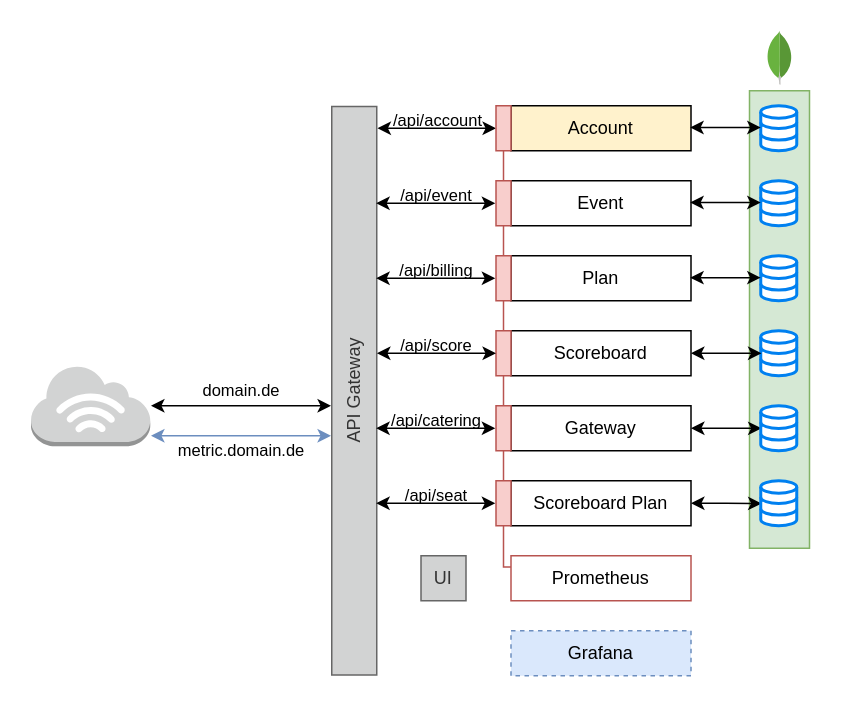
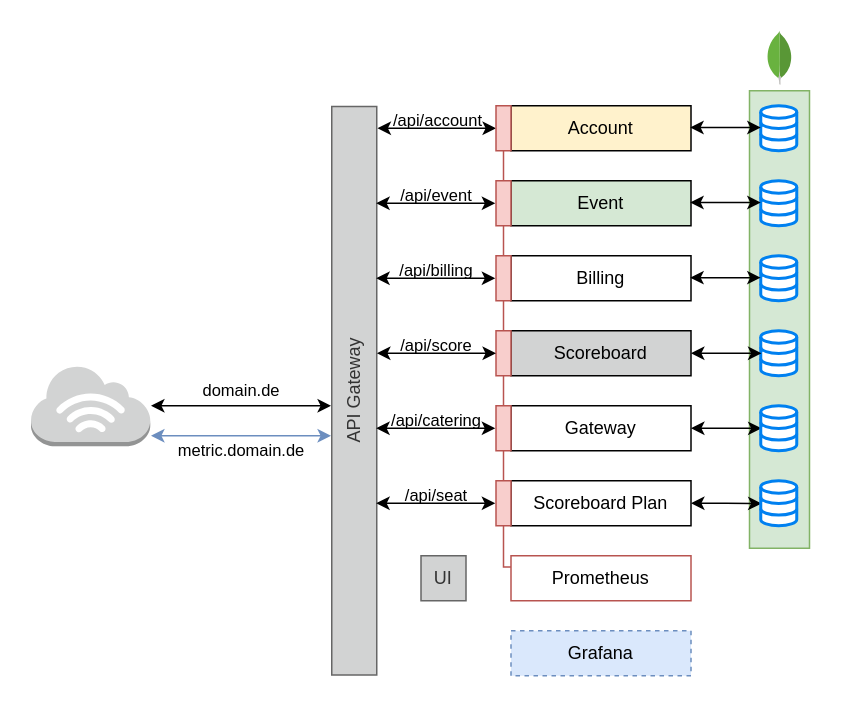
- <mxCell id="9" value="Event" style="rounded=0;whiteSpace=wrap;html=1;" vertex="1" parent="1"><mxGeometry x="340" y="120" width="120" height="30" as="geometry" /></mxCell>
+ <mxCell id="9" value="Event" style="rounded=0;whiteSpace=wrap;html=1;fillColor=#d5e8d4;" vertex="1" parent="1"><mxGeometry x="340" y="120" width="120" height="30" as="geometry" /></mxCell>
- <mxCell id="12" value="Plan" style="rounded=0;whiteSpace=wrap;html=1;" vertex="1" parent="1"><mxGeometry x="340" y="170" width="120" height="30" as="geometry" /></mxCell>
+ <mxCell id="12" value="Billing" style="rounded=0;whiteSpace=wrap;html=1;" vertex="1" parent="1"><mxGeometry x="340" y="170" width="120" height="30" as="geometry" /></mxCell>
- <mxCell id="13" value="Scoreboard" style="rounded=0;whiteSpace=wrap;html=1;" vertex="1" parent="1"><mxGeometry x="340" y="220" width="120" height="30" as="geometry" /></mxCell>
+ <mxCell id="13" value="Scoreboard" style="rounded=0;whiteSpace=wrap;html=1;fillColor=#d2d3d3;" vertex="1" parent="1"><mxGeometry x="340" y="220" width="120" height="30" as="geometry" /></mxCell>
